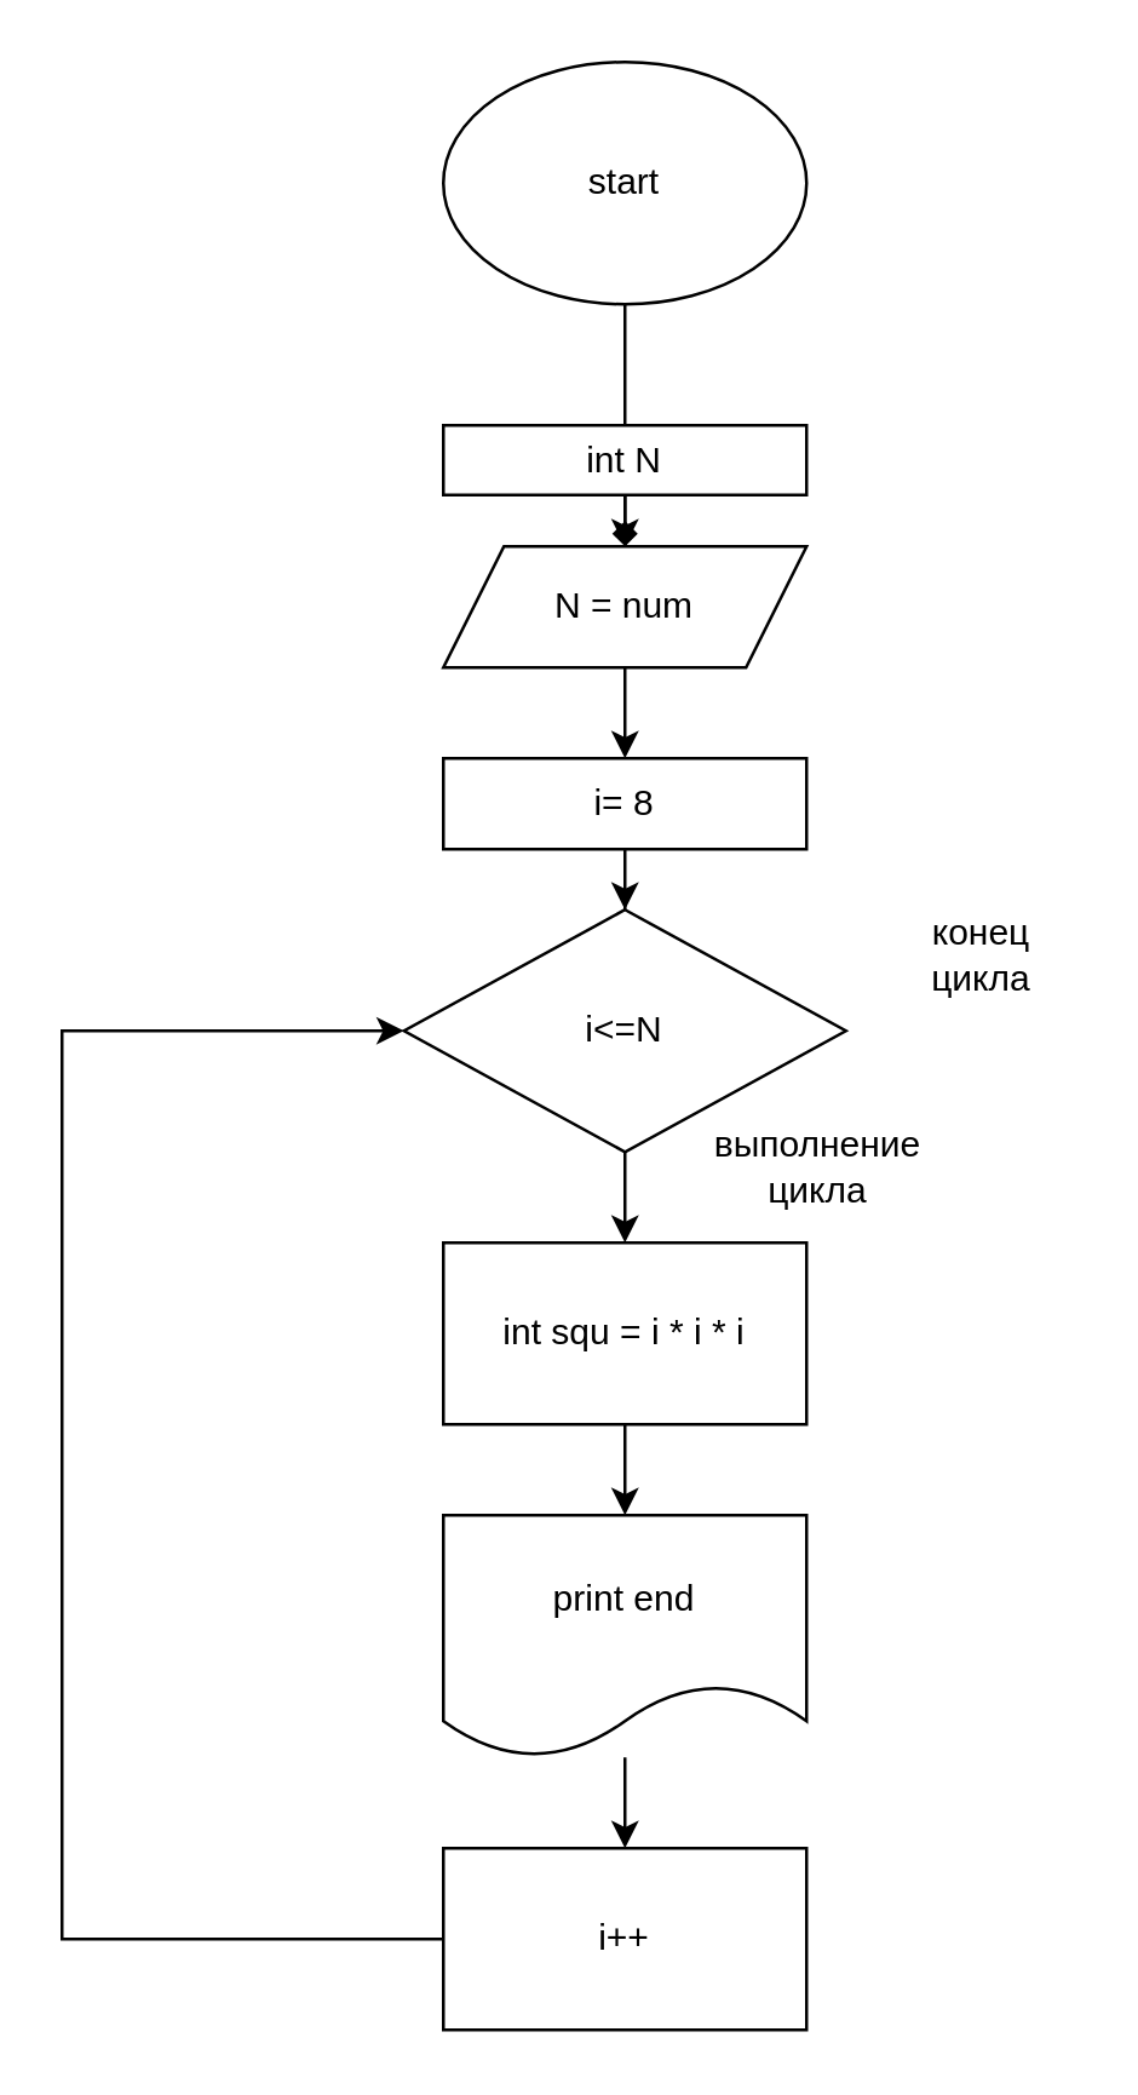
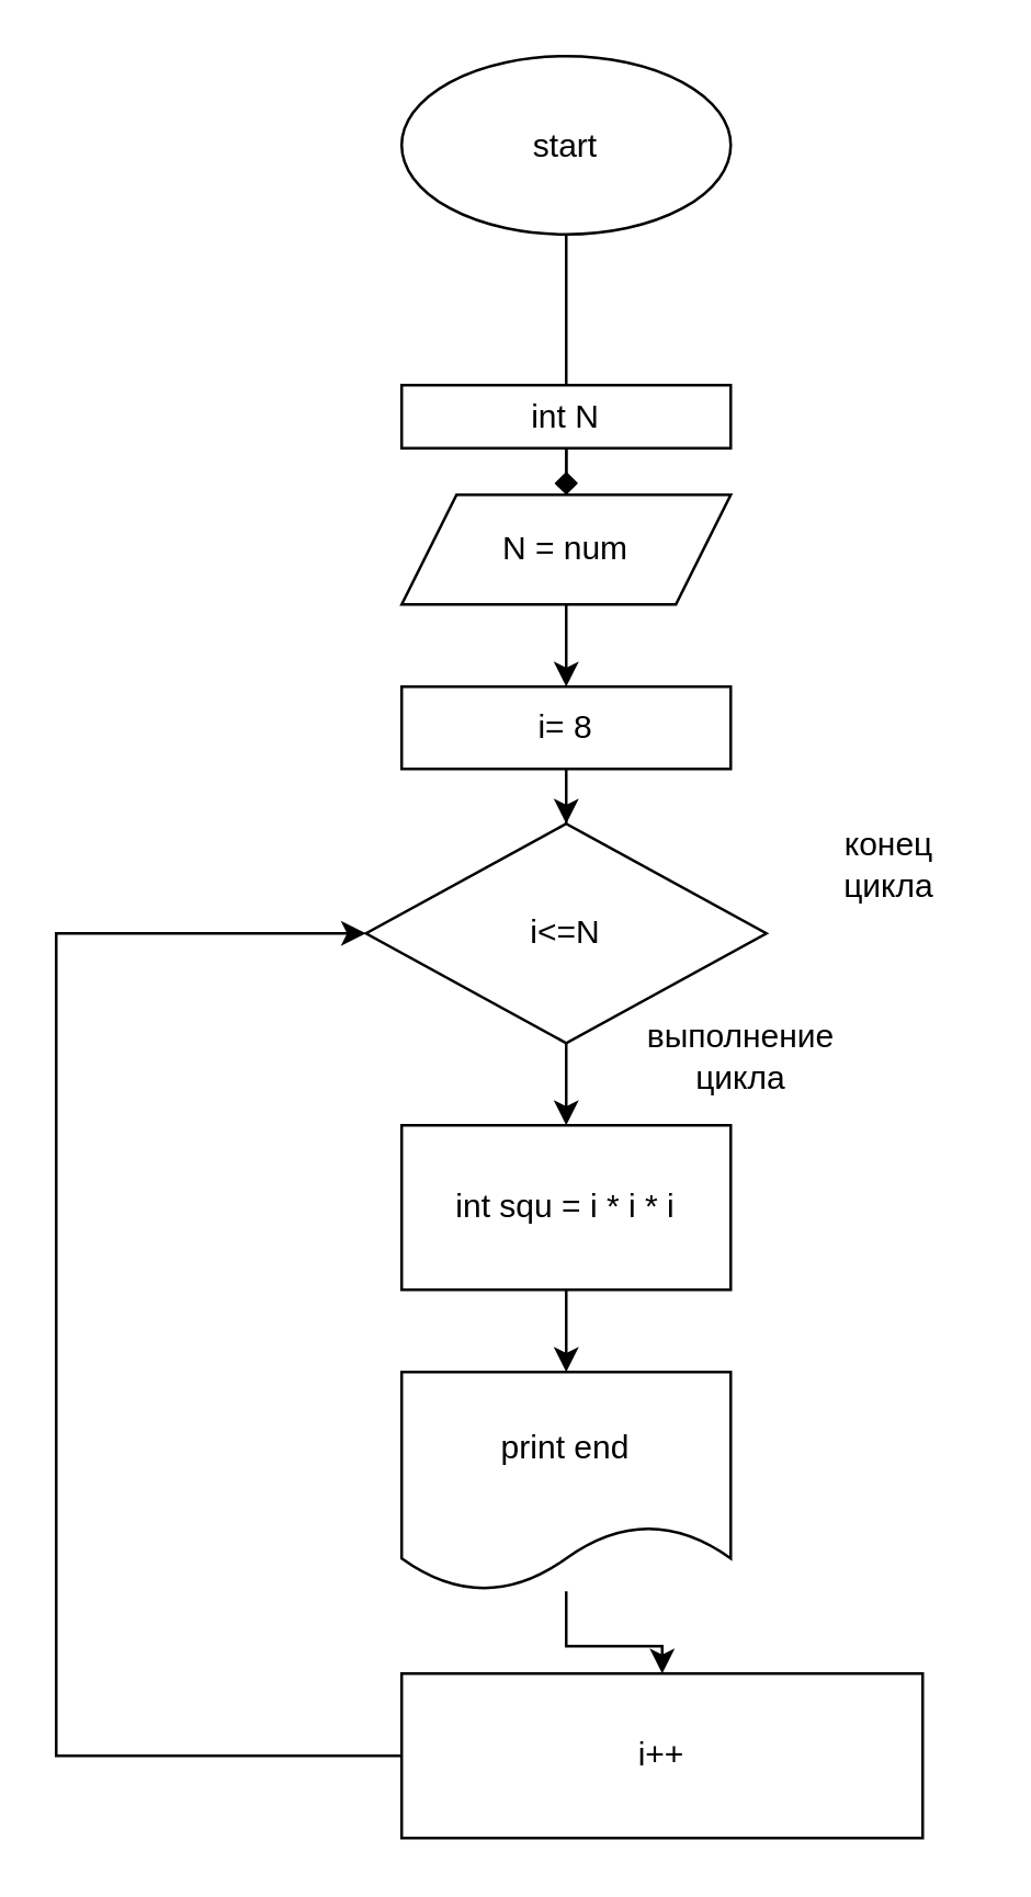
- <mxCell id="3" value="start" style="ellipse;whiteSpace=wrap;html=1;labelBackgroundColor=none;" vertex="1" parent="1"><mxGeometry x="146" y="20" width="120" height="80" as="geometry" /></mxCell>
+ <mxCell id="3" value="start" style="ellipse;whiteSpace=wrap;html=1;labelBackgroundColor=none;" vertex="1" parent="1"><mxGeometry x="146" y="20" width="120" height="65" as="geometry" /></mxCell>
- <mxCell id="4" value="" style="edgeStyle=orthogonalEdgeStyle;rounded=0;orthogonalLoop=1;jettySize=auto;html=1;entryX=0.5;entryY=0;entryDx=0;entryDy=0;" edge="1" parent="1" source="5" target="7"><mxGeometry relative="1" as="geometry" /></mxCell>
+ <mxCell id="4" value="" style="edgeStyle=orthogonalEdgeStyle;rounded=0;orthogonalLoop=1;jettySize=auto;html=1;entryX=0.5;entryY=0;entryDx=0;entryDy=0;endArrow=diamond;" edge="1" parent="1" source="5" target="7"><mxGeometry relative="1" as="geometry" /></mxCell>
- <mxCell id="16" value="i++" style="whiteSpace=wrap;html=1;rounded=0;" vertex="1" parent="1"><mxGeometry x="146" y="610" width="120" height="60" as="geometry" /></mxCell>
+ <mxCell id="16" value="i++" style="whiteSpace=wrap;html=1;rounded=0;" vertex="1" parent="1"><mxGeometry x="146" y="610" width="190" height="60" as="geometry" /></mxCell>
